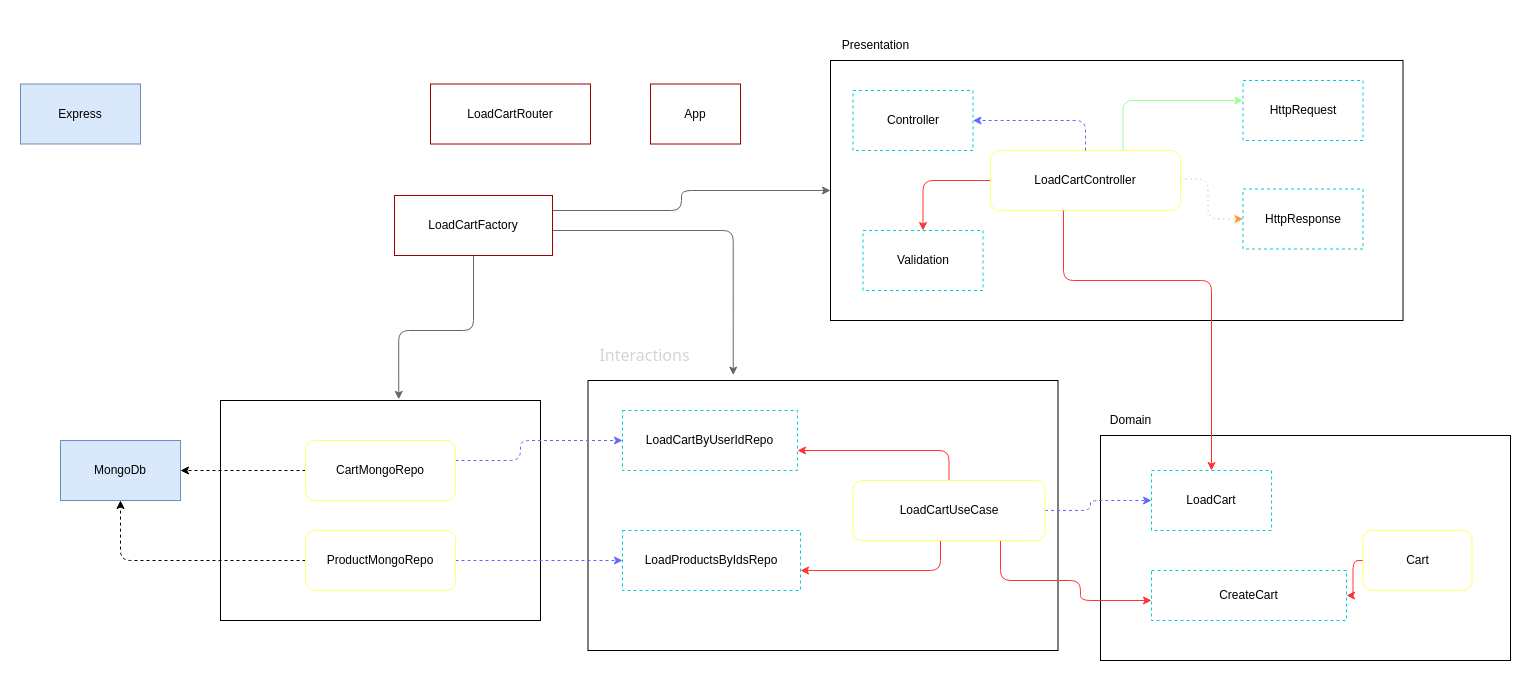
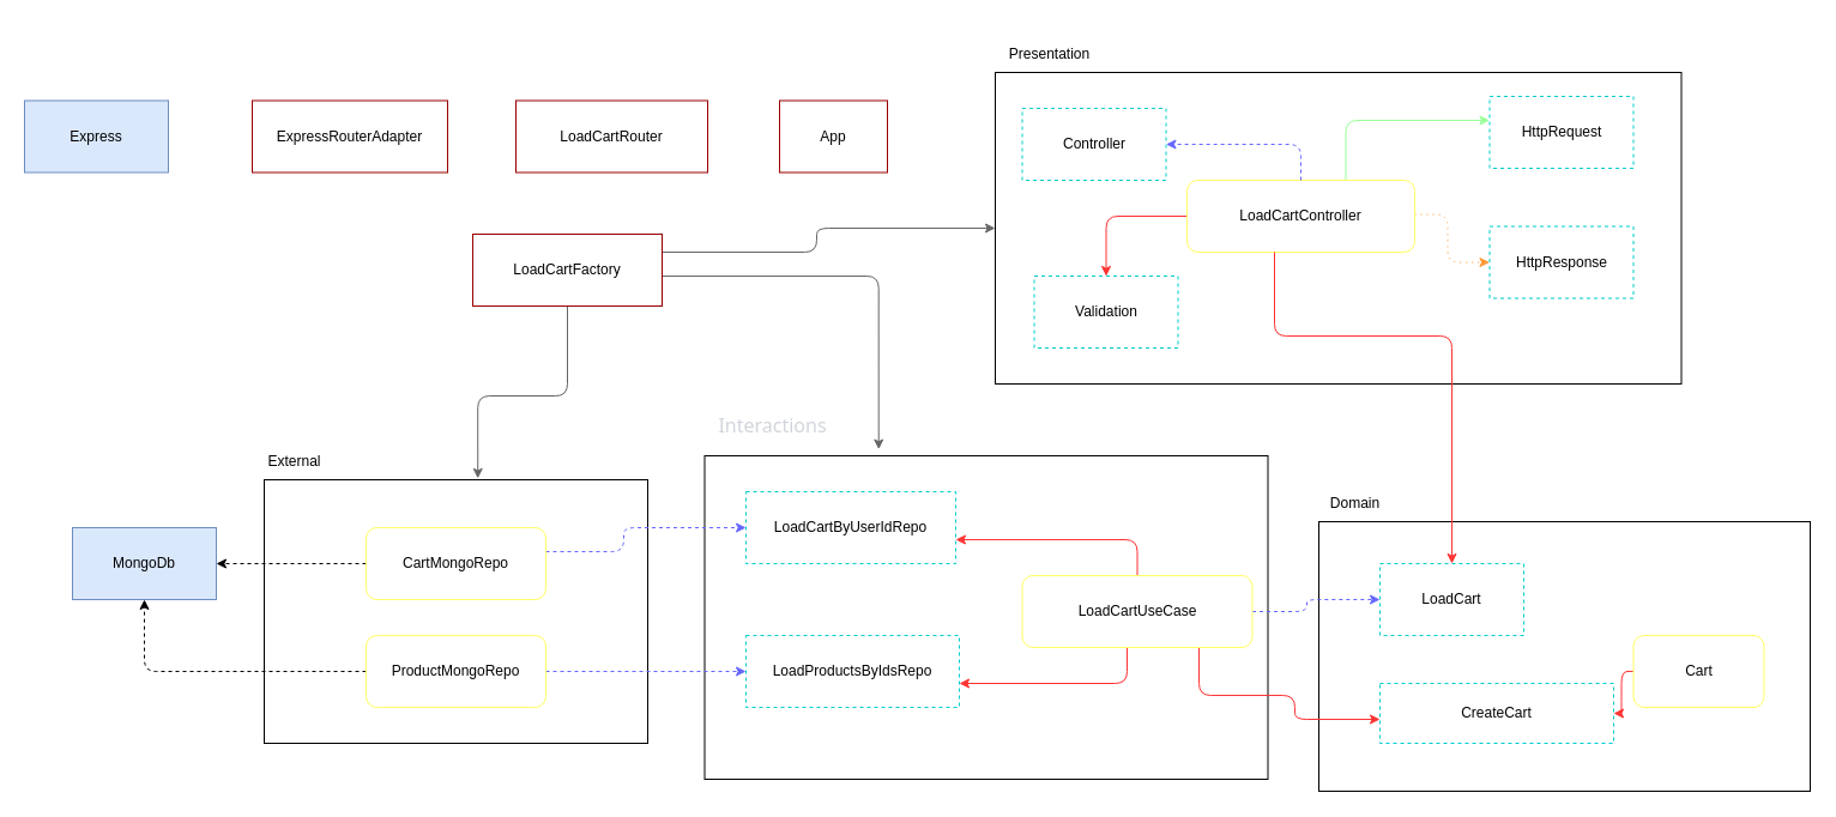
+ <mxCell id="37" style="edgeStyle=orthogonalEdgeStyle;html=1;strokeColor=#FFFFFF;fontColor=#FFFFFF;dashed=1;" parent="1" source="38" target="43" edge="1"><mxGeometry relative="1" as="geometry" /></mxCell>
+ <mxCell id="38" value="ExpressRouterAdapter" style="rounded=0;whiteSpace=wrap;html=1;strokeColor=#990000;gradientColor=none;" parent="1" vertex="1"><mxGeometry x="210" y="83.5" width="163" height="60" as="geometry" /></mxCell>
+ <mxCell id="26" value="External" style="text;html=1;align=center;verticalAlign=middle;resizable=0;points=[];autosize=1;strokeColor=none;fillColor=none;" parent="1" vertex="1"><mxGeometry x="210" y="370" width="70" height="30" as="geometry" /></mxCell>
